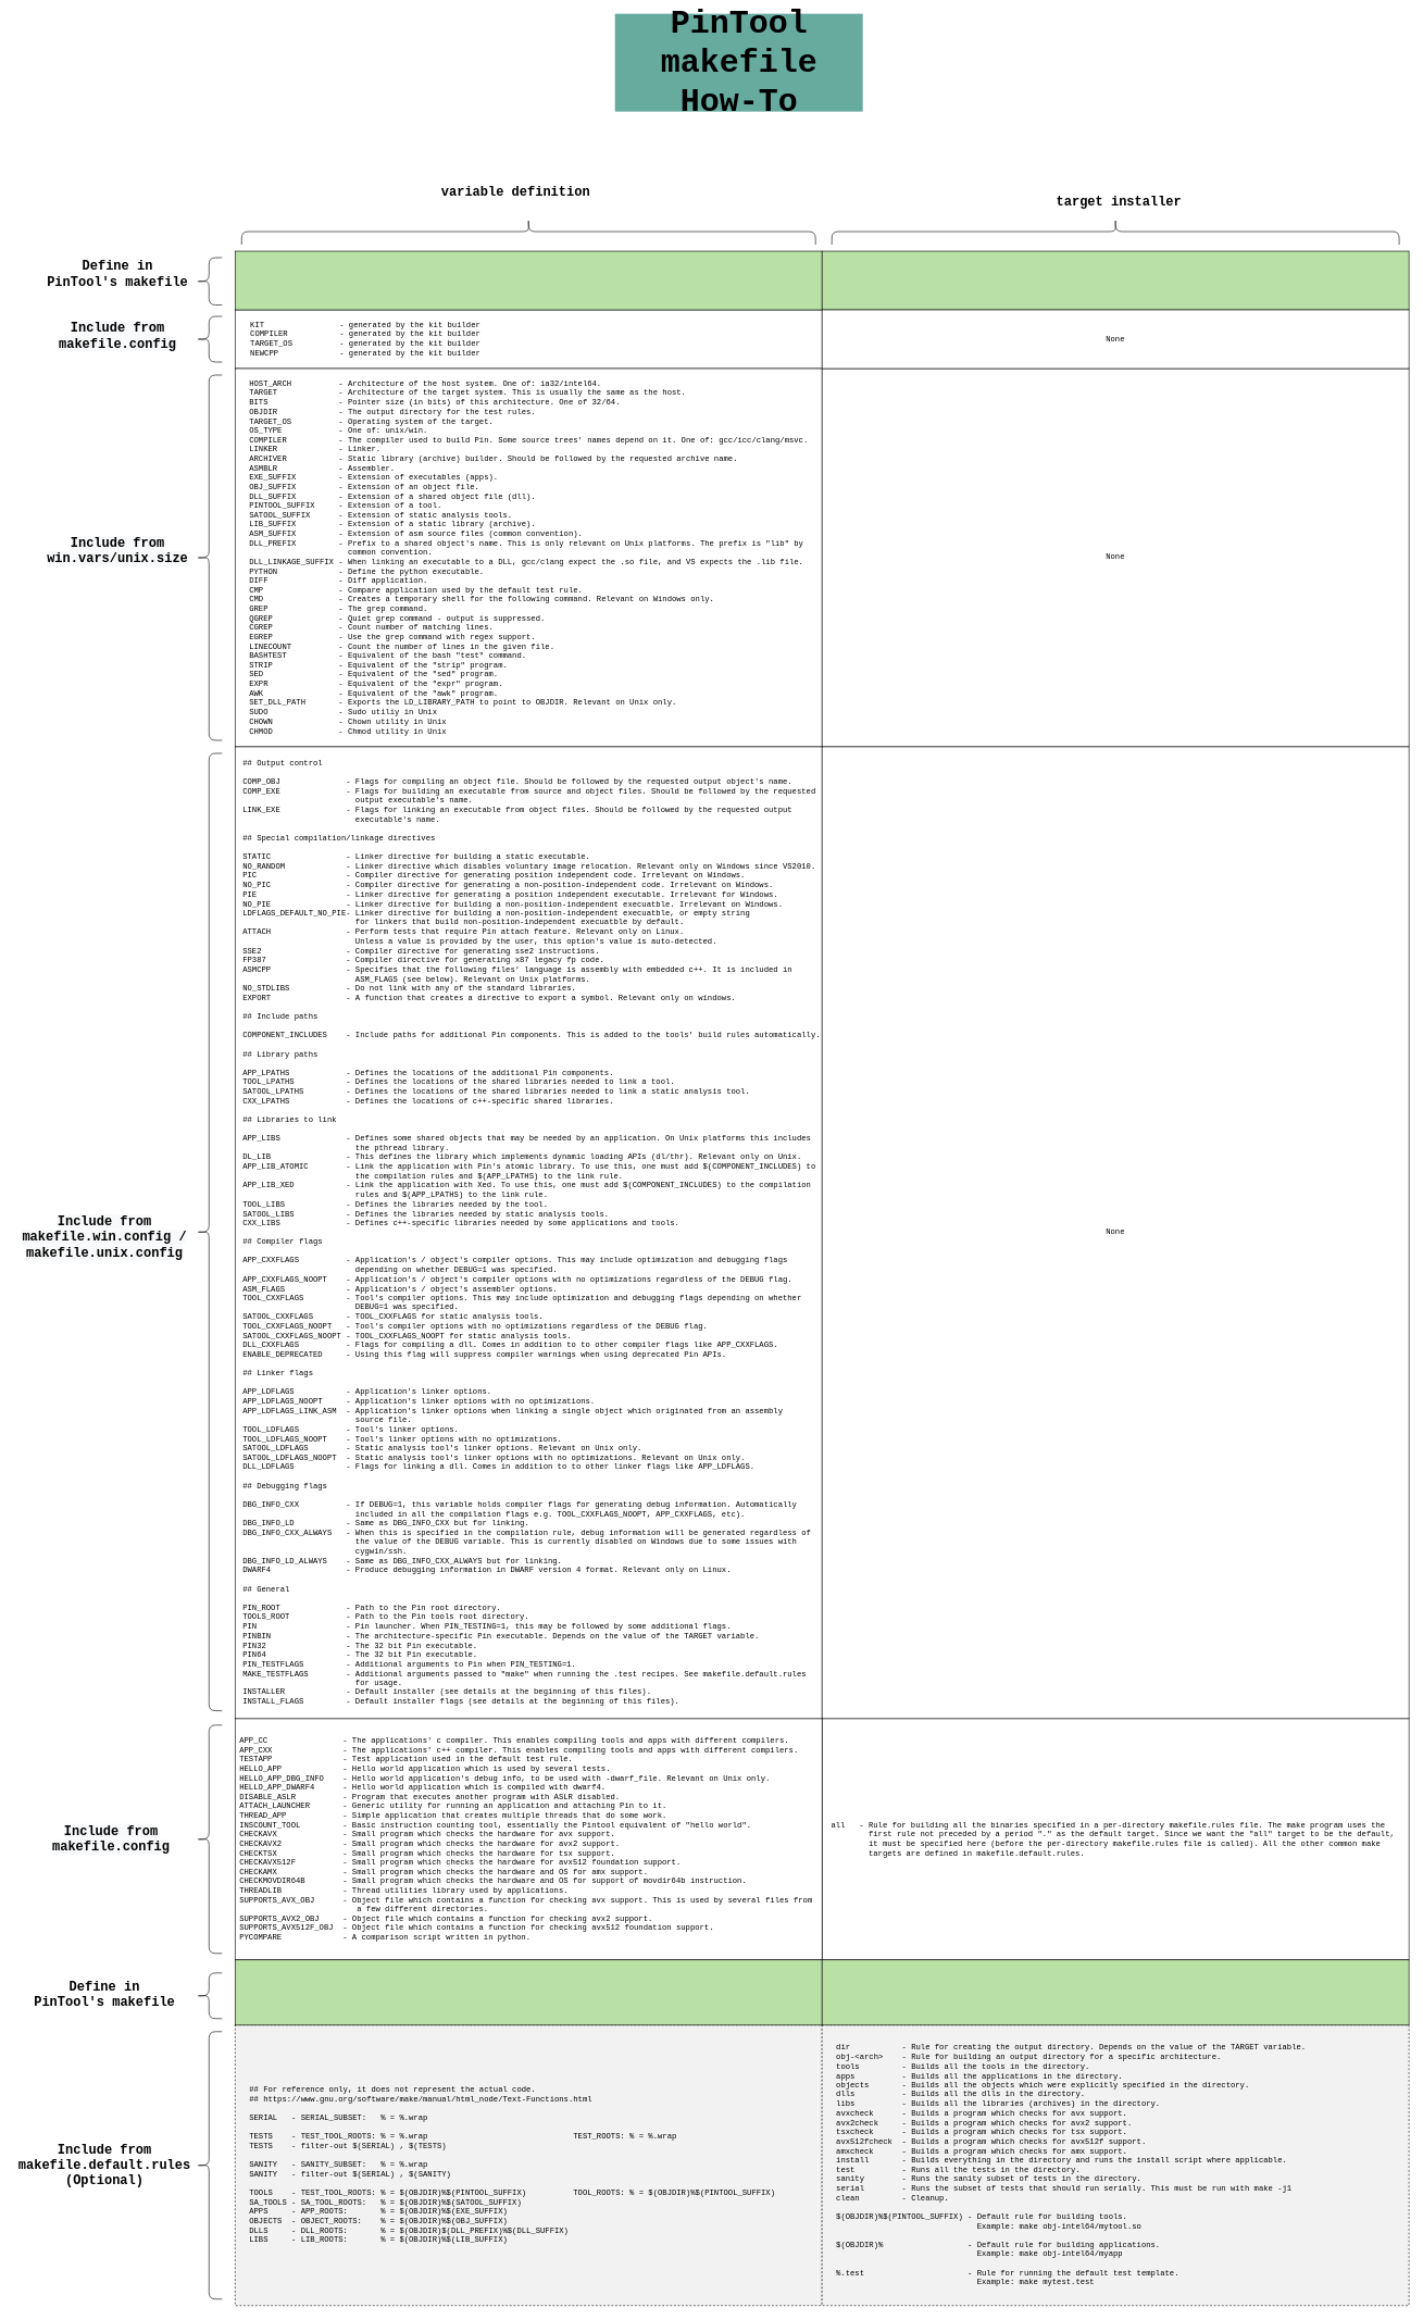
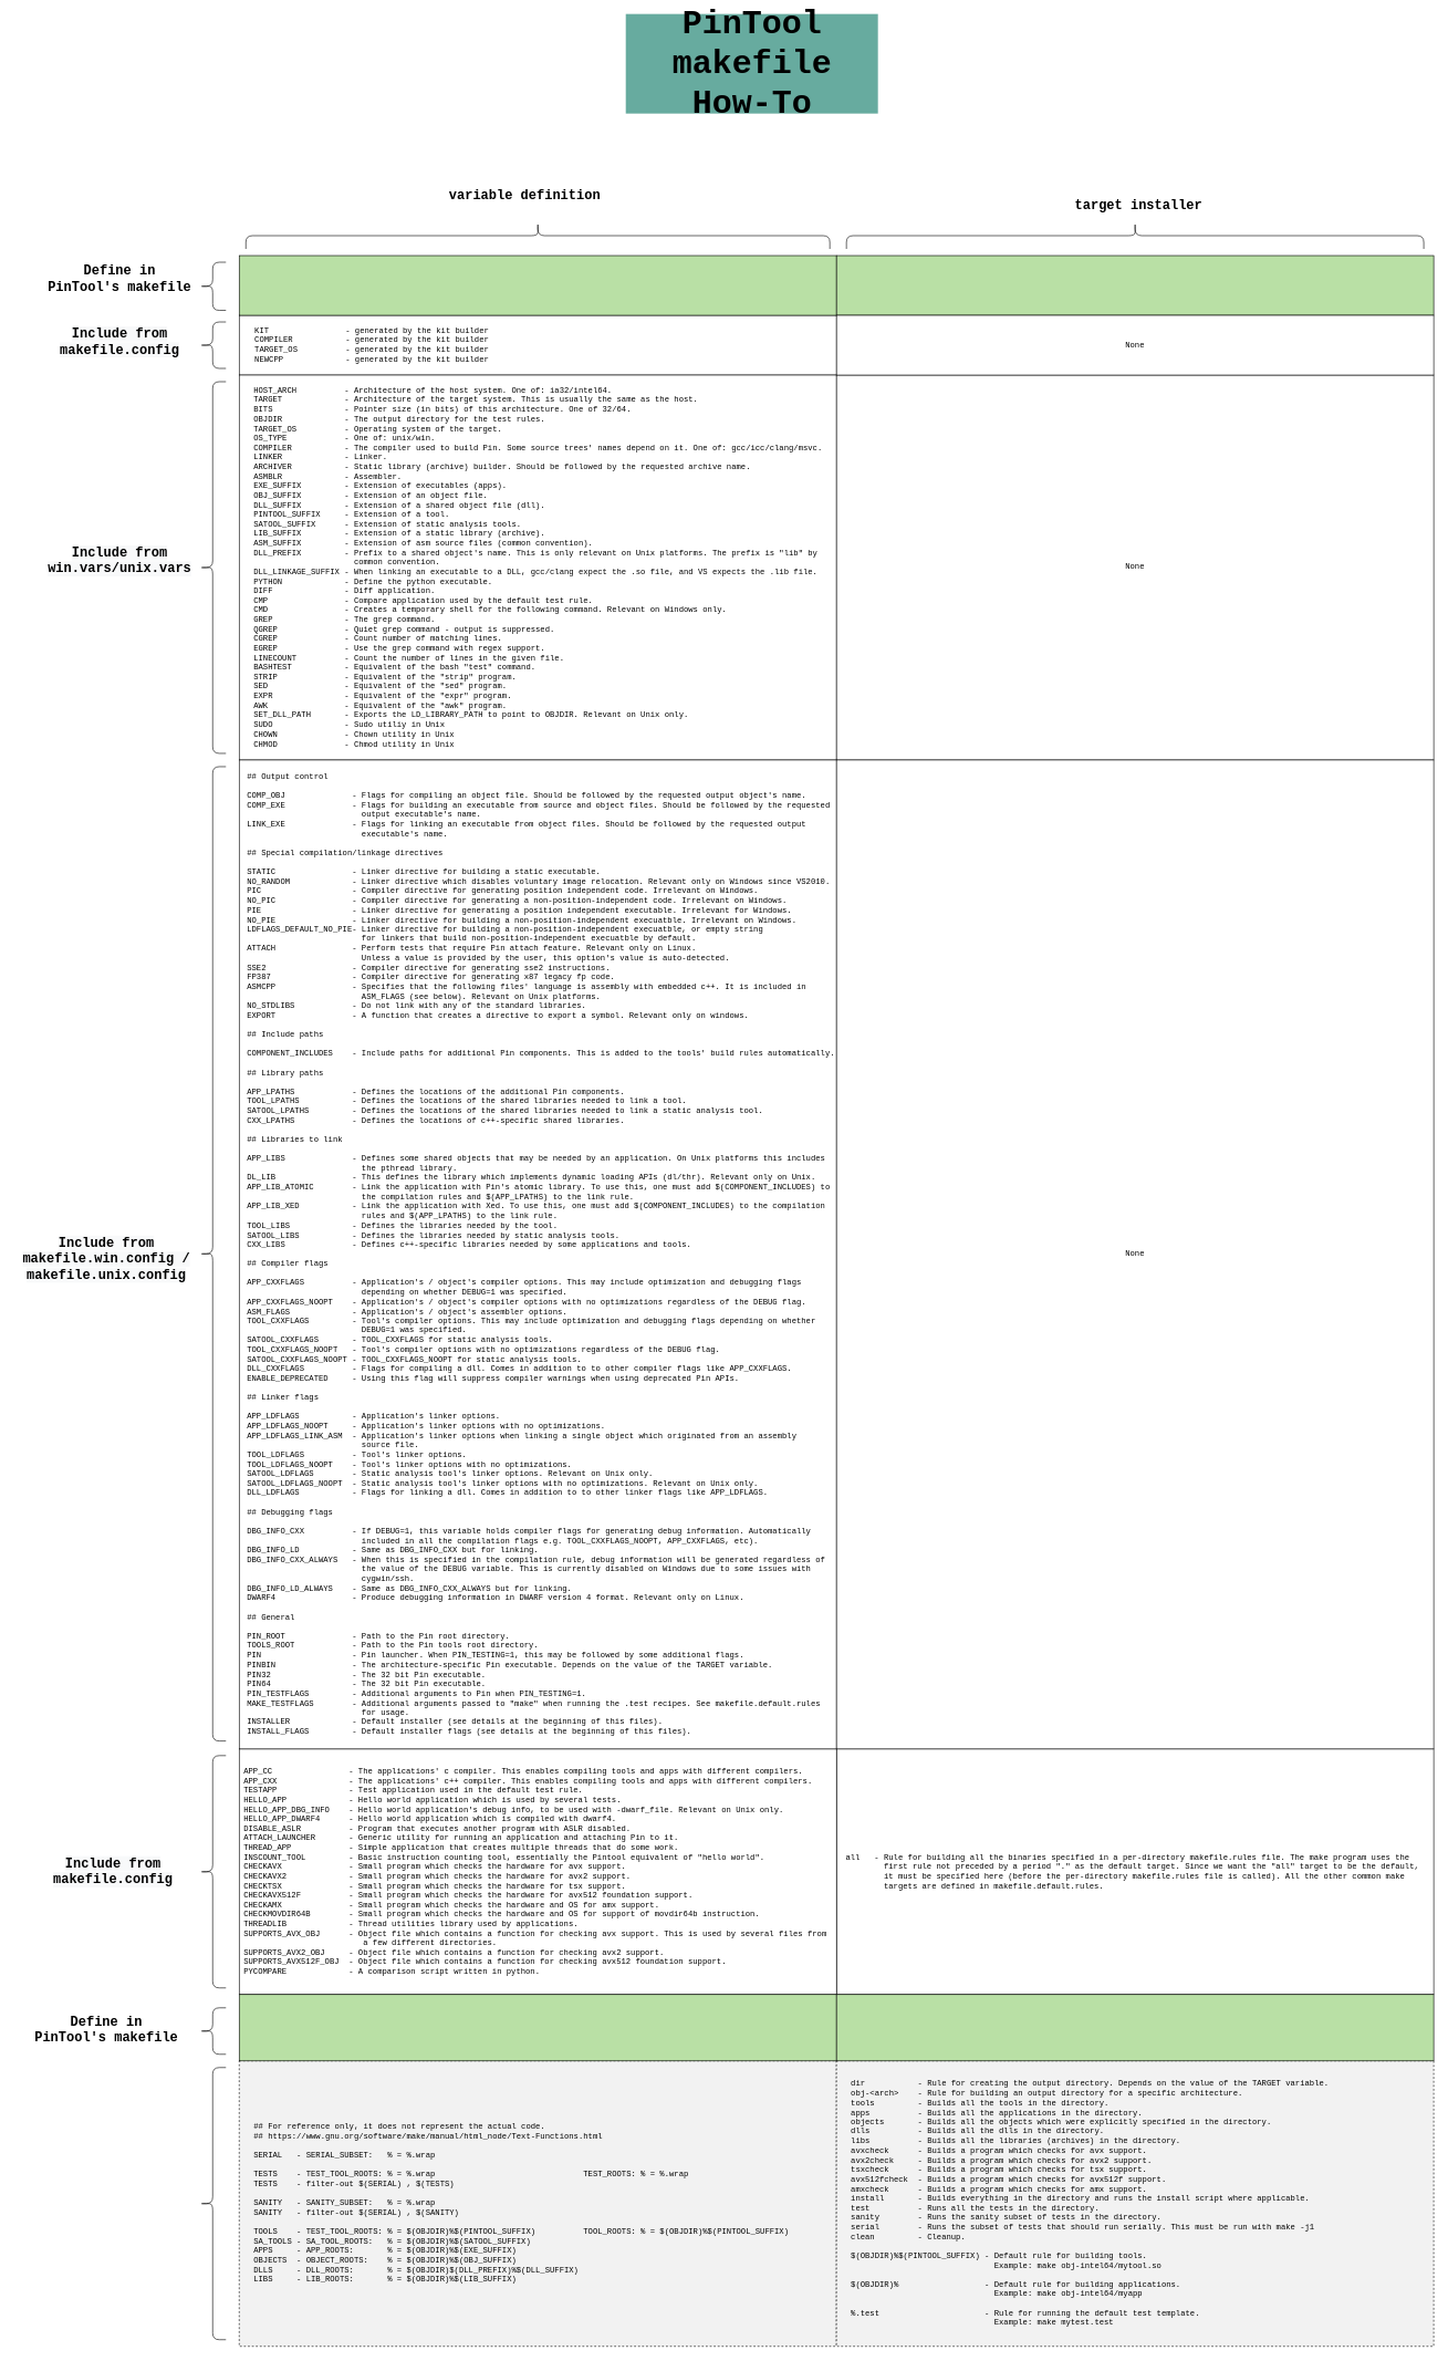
- <mxCell id="36" value="&lt;span style=&quot;text-indent: 0px ; background-color: rgb(248 , 249 , 250)&quot;&gt;&lt;b style=&quot;color: rgb(0 , 0 , 0) ; font-family: &amp;#34;courier new&amp;#34; ; font-size: 20px ; font-style: normal ; letter-spacing: normal ; text-transform: none ; word-spacing: 0px&quot;&gt;Include from&lt;/b&gt;&lt;br&gt;&lt;font face=&quot;courier new&quot;&gt;&lt;b&gt;win.vars/unix.size&lt;/b&gt;&lt;/font&gt;&lt;br&gt;&lt;/span&gt;" style="text;whiteSpace=wrap;html=1;fontSize=20;fontFamily=Courier New;fontColor=#000000;align=center;" parent="1" vertex="1"><mxGeometry x="50" y="814" width="260" height="60" as="geometry" /></mxCell>
+ <mxCell id="36" value="&lt;span style=&quot;text-indent: 0px ; background-color: rgb(248 , 249 , 250)&quot;&gt;&lt;b style=&quot;color: rgb(0 , 0 , 0) ; font-family: &amp;#34;courier new&amp;#34; ; font-size: 20px ; font-style: normal ; letter-spacing: normal ; text-transform: none ; word-spacing: 0px&quot;&gt;Include from&lt;/b&gt;&lt;br&gt;&lt;font face=&quot;courier new&quot;&gt;&lt;b&gt;win.vars/unix.vars&lt;/b&gt;&lt;/font&gt;&lt;br&gt;&lt;/span&gt;" style="text;whiteSpace=wrap;html=1;fontSize=20;fontFamily=Courier New;fontColor=#000000;align=center;" parent="1" vertex="1"><mxGeometry x="50" y="814" width="260" height="60" as="geometry" /></mxCell>
- <mxCell id="40" value="&lt;b style=&quot;font-size: 20px&quot;&gt;Include from&lt;/b&gt;&lt;br&gt;&lt;span style=&quot;font-size: 20px&quot;&gt;&lt;b&gt;makefile.default.rules&lt;br&gt;(Optional)&lt;br&gt;&lt;/b&gt;&lt;/span&gt;" style="text;html=1;strokeColor=none;fillColor=none;align=center;verticalAlign=middle;whiteSpace=wrap;rounded=0;fontFamily=Courier New;fontColor=#000000;" parent="1" vertex="1"><mxGeometry x="20" y="3284" width="280" height="70" as="geometry" /></mxCell>
